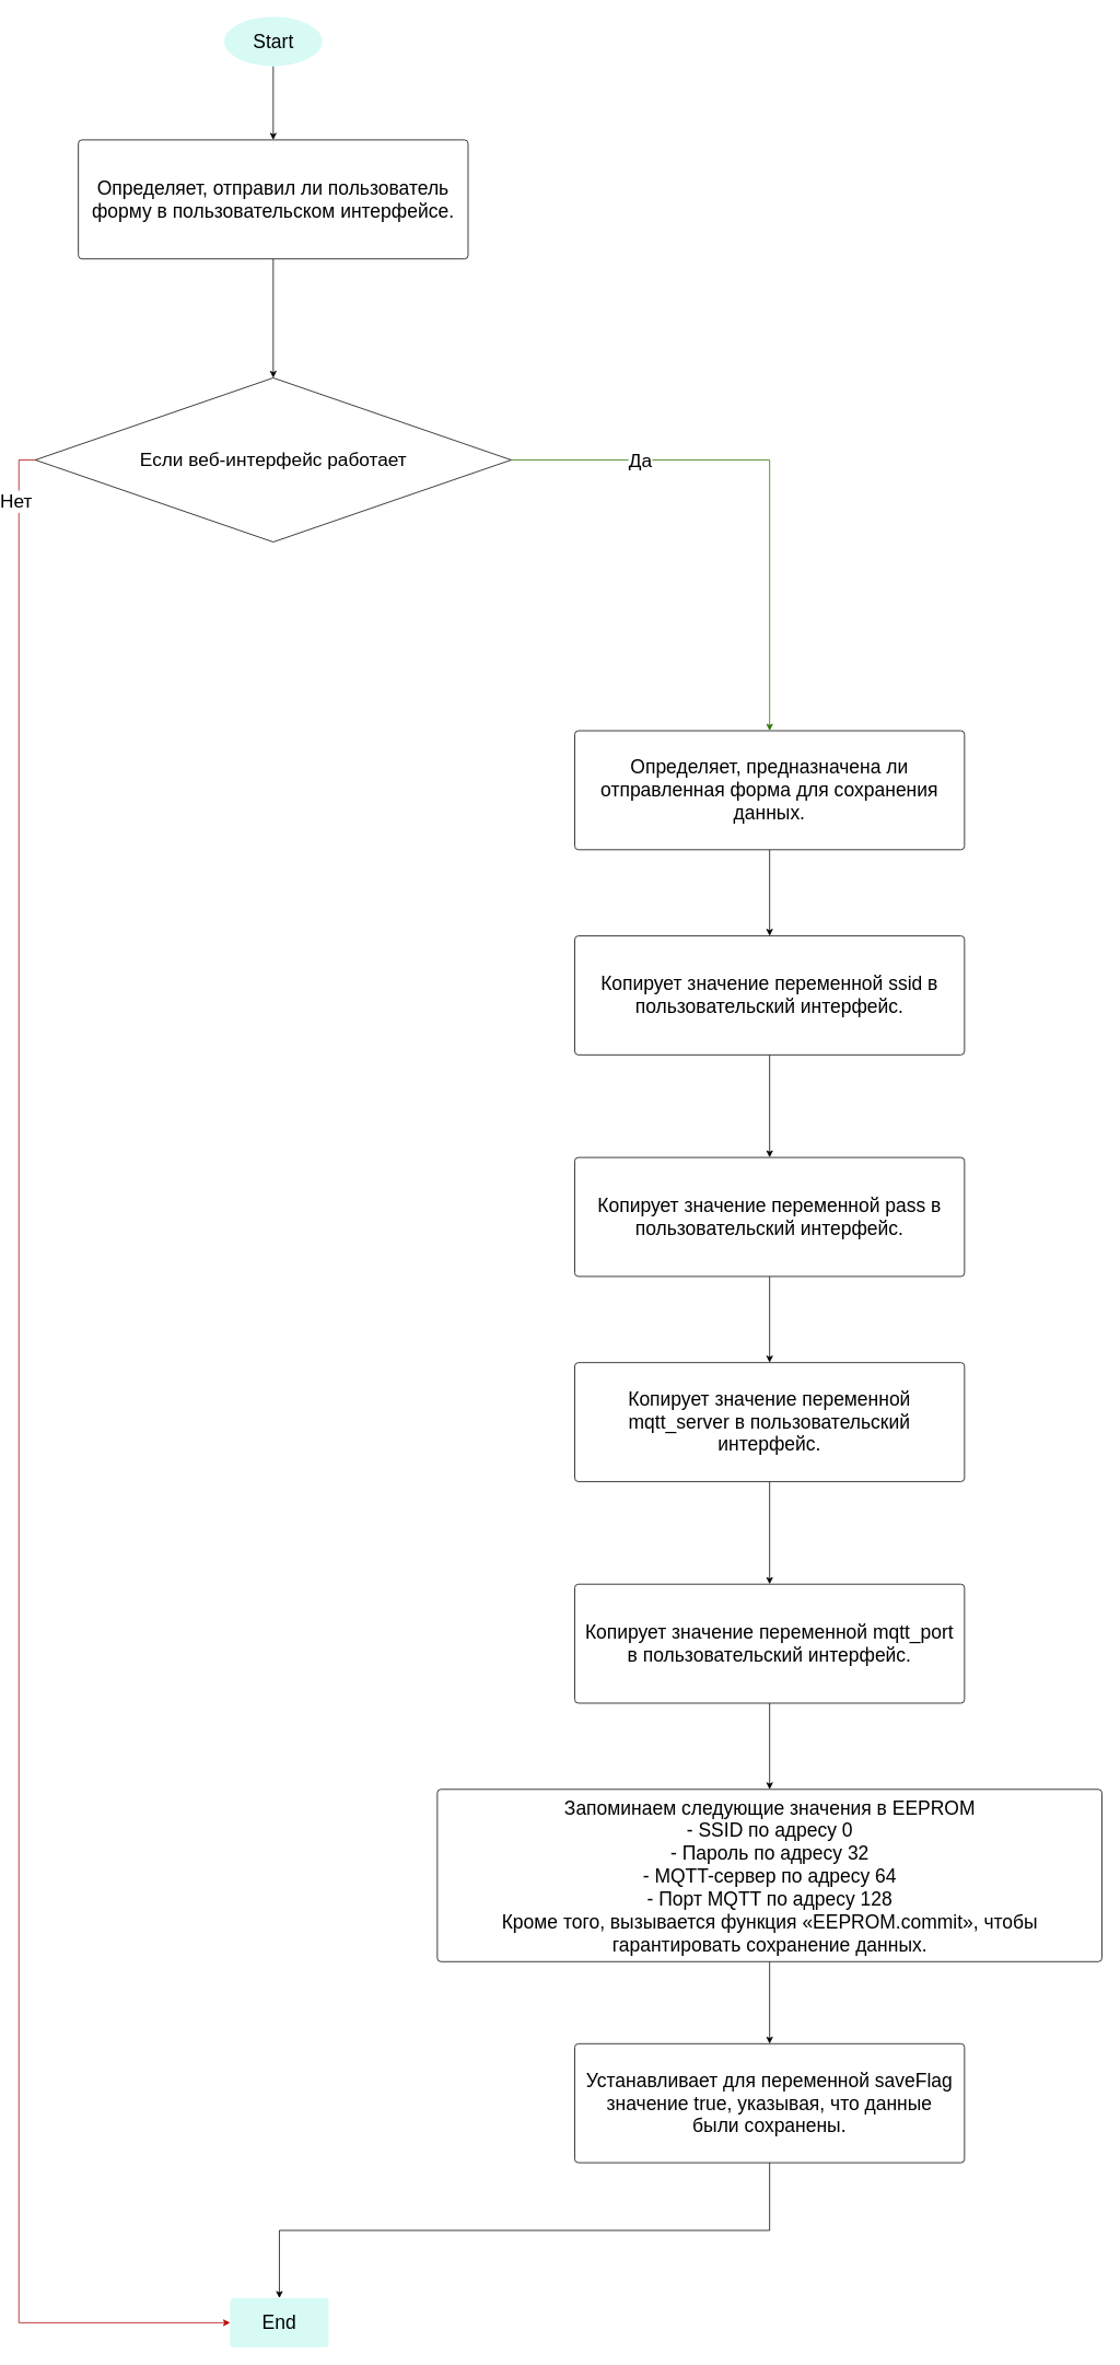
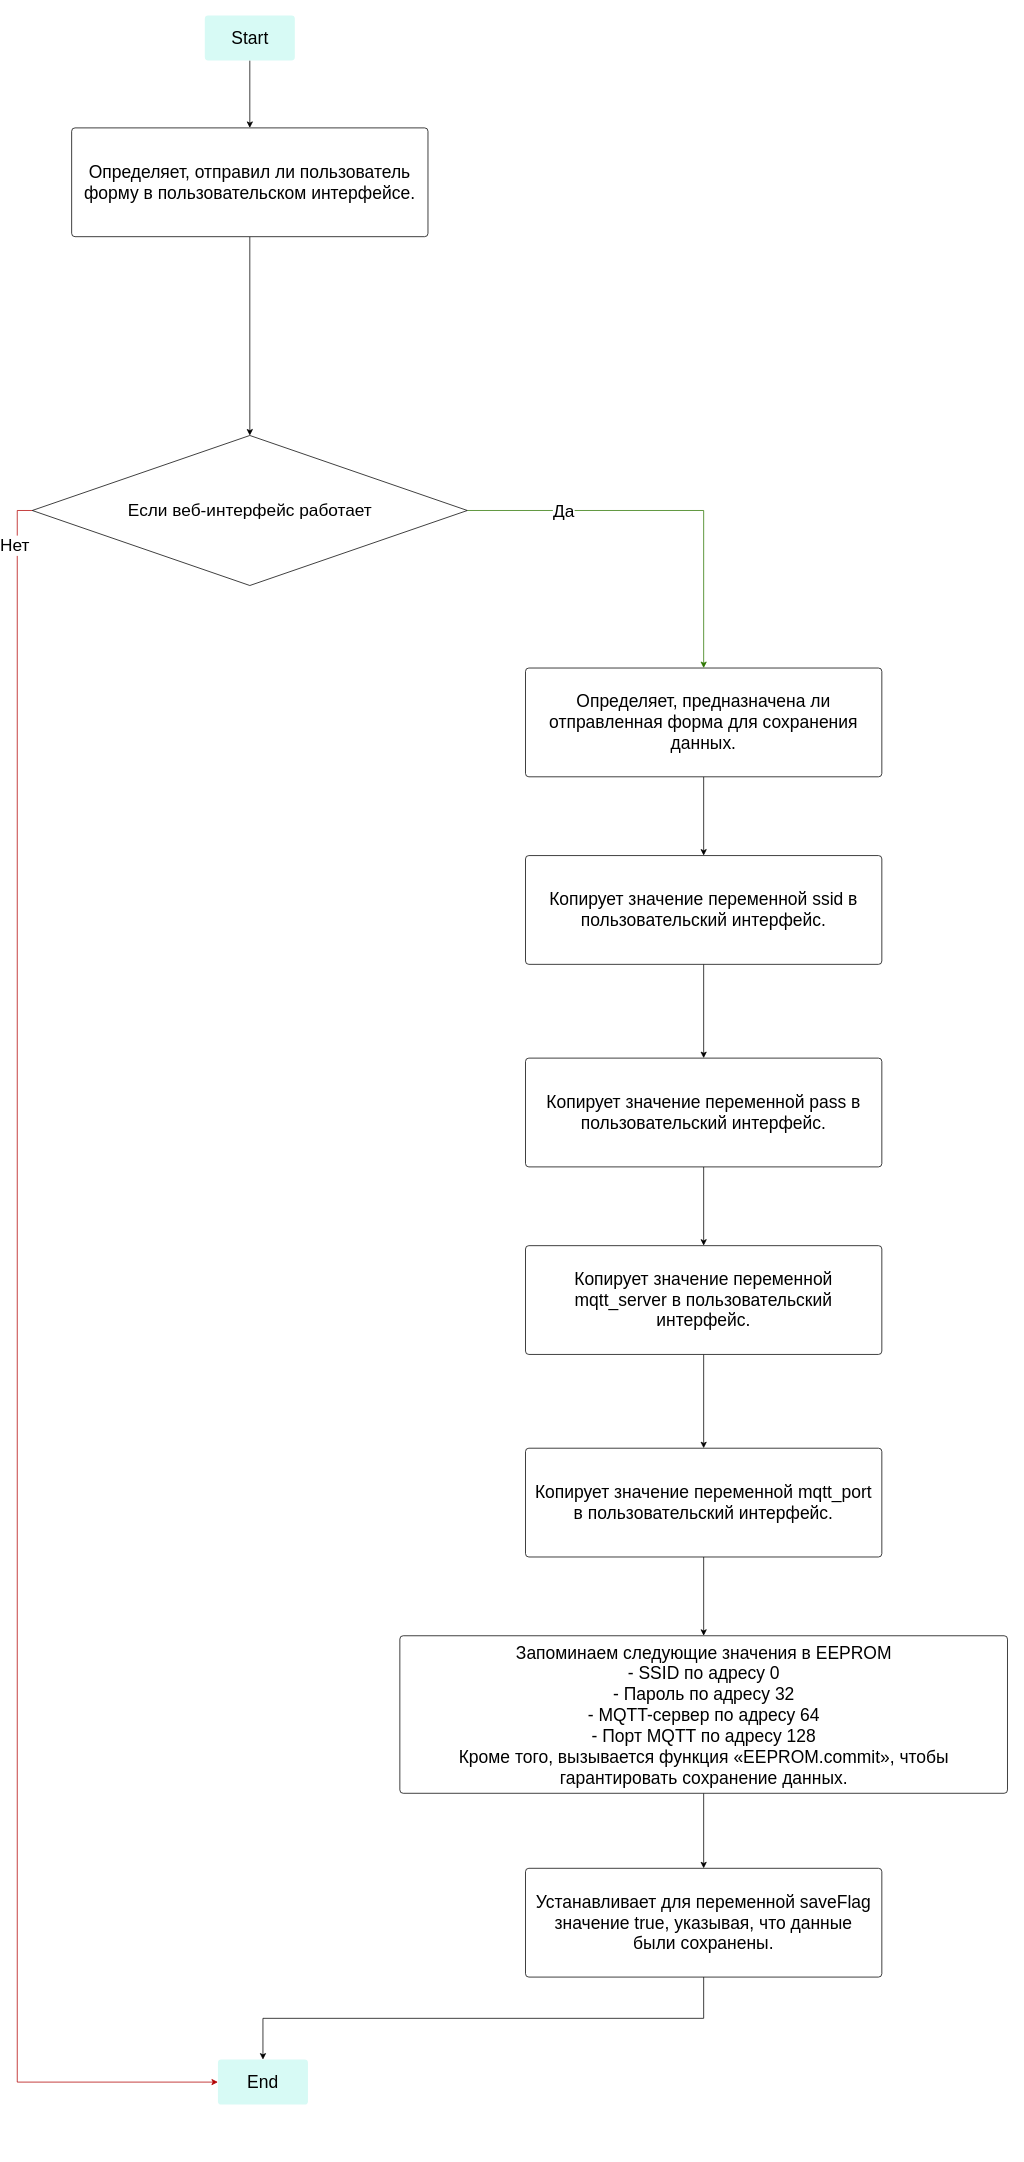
- <mxCell id="3" value="Start" style="ellipse;html=1;overflow=block;blockSpacing=1;whiteSpace=wrap;fontSize=23.3;align=center;spacing=3.8;verticalAlign=middle;strokeColor=#unset;fillOpacity=100;absoluteArcSize=1;arcSize=9;fillColor=#d7faf5;strokeWidth=NaN;lucidId=huNK-i~51UBm;" vertex="1" parent="1"><mxGeometry x="250.5" y="20" width="120" height="60" as="geometry" /></mxCell>
+ <mxCell id="3" value="Start" style="html=1;overflow=block;blockSpacing=1;whiteSpace=wrap;fontSize=23.3;align=center;spacing=3.8;verticalAlign=middle;strokeColor=#unset;fillOpacity=100;rounded=1;absoluteArcSize=1;arcSize=9;fillColor=#d7faf5;strokeWidth=NaN;lucidId=huNK-i~51UBm;" vertex="1" parent="1"><mxGeometry x="250.5" y="20" width="120" height="60" as="geometry" /></mxCell>
- <mxCell id="25" value="&lt;font style=&quot;font-size: 23px;&quot;&gt;Если веб-интерфейс работает&lt;/font&gt;" style="rhombus;whiteSpace=wrap;html=1;" vertex="1" parent="1"><mxGeometry x="20.5" y="460" width="580" height="200" as="geometry" /></mxCell>
+ <mxCell id="25" value="&lt;font style=&quot;font-size: 23px;&quot;&gt;Если веб-интерфейс работает&lt;/font&gt;" style="rhombus;whiteSpace=wrap;html=1;" vertex="1" parent="1"><mxGeometry x="20.5" y="580" width="580" height="200" as="geometry" /></mxCell>
- <mxCell id="20" value="End" style="html=1;overflow=block;blockSpacing=1;whiteSpace=wrap;fontSize=23.3;align=center;spacing=3.8;verticalAlign=middle;strokeColor=#unset;fillOpacity=100;rounded=1;absoluteArcSize=1;arcSize=9;fillColor=#d7faf5;strokeWidth=NaN;lucidId=huNK-i~51UBm;" vertex="1" parent="1"><mxGeometry x="258" y="2800" width="120" height="60" as="geometry" /></mxCell>
+ <mxCell id="20" value="End" style="html=1;overflow=block;blockSpacing=1;whiteSpace=wrap;fontSize=23.3;align=center;spacing=3.8;verticalAlign=middle;strokeColor=#unset;fillOpacity=100;rounded=1;absoluteArcSize=1;arcSize=9;fillColor=#d7faf5;strokeWidth=NaN;lucidId=huNK-i~51UBm;" vertex="1" parent="1"><mxGeometry x="268" y="2745" width="120" height="60" as="geometry" /></mxCell>
